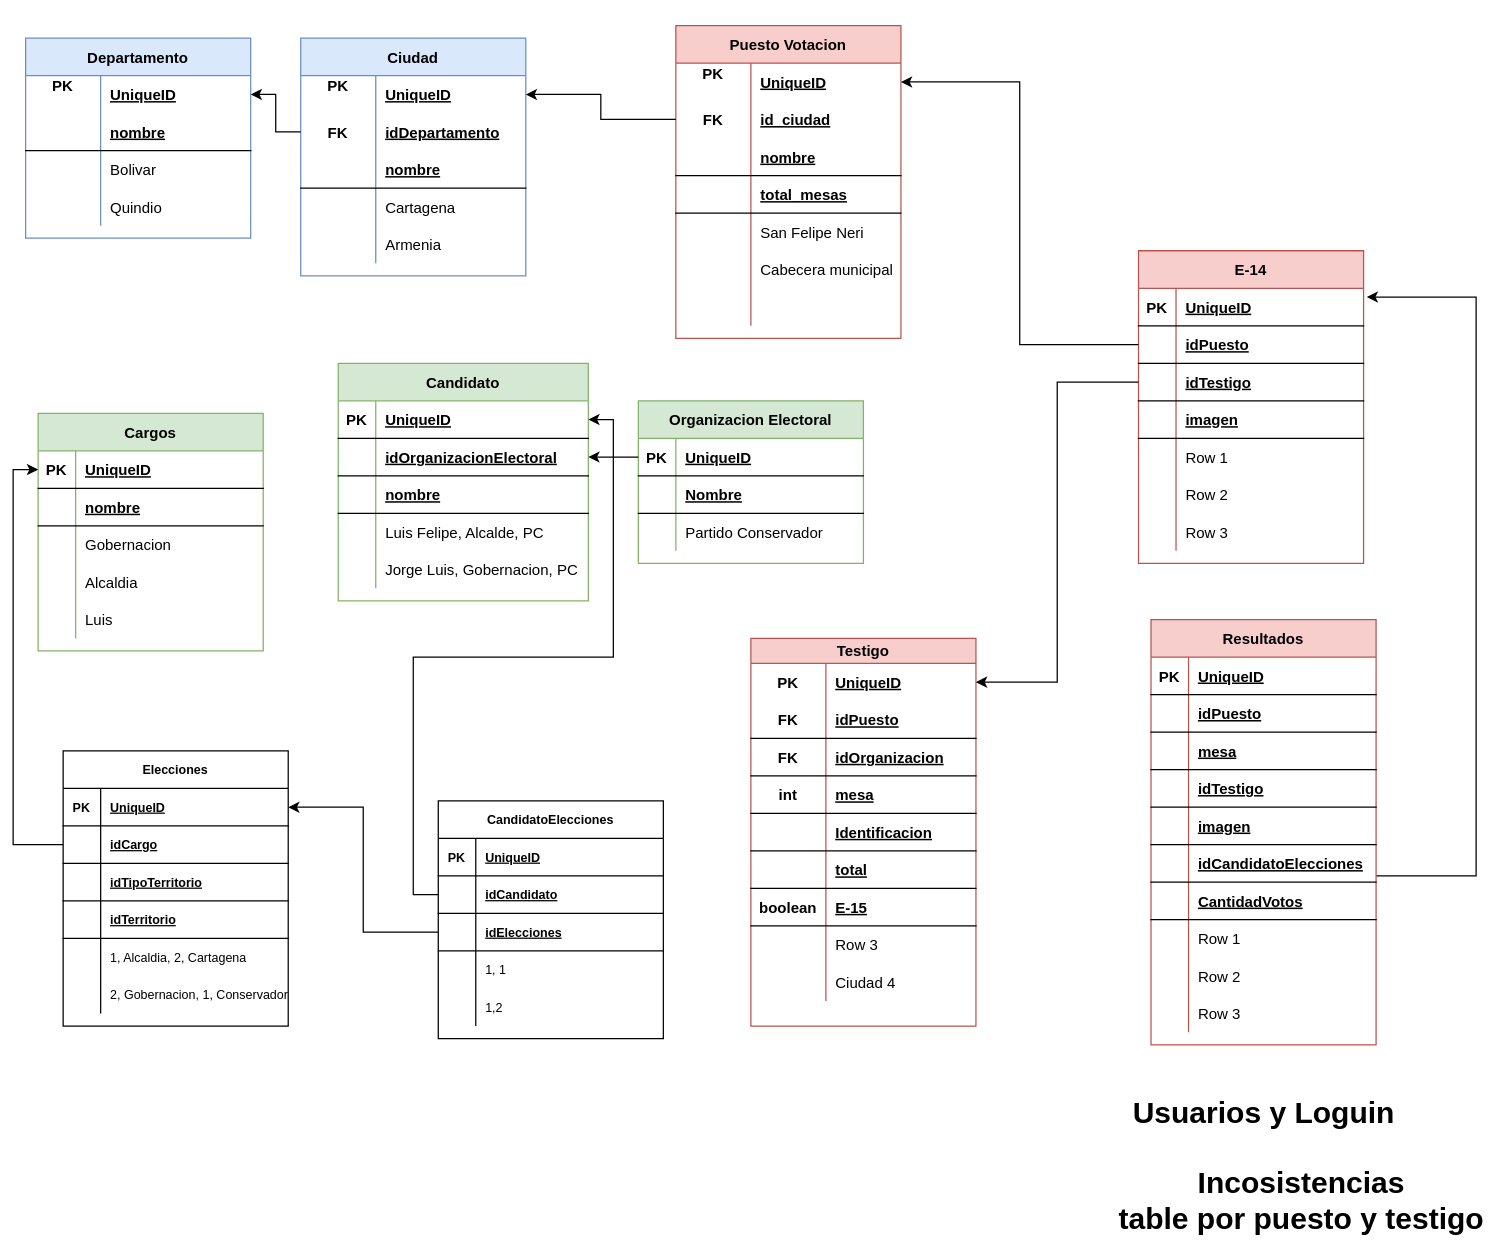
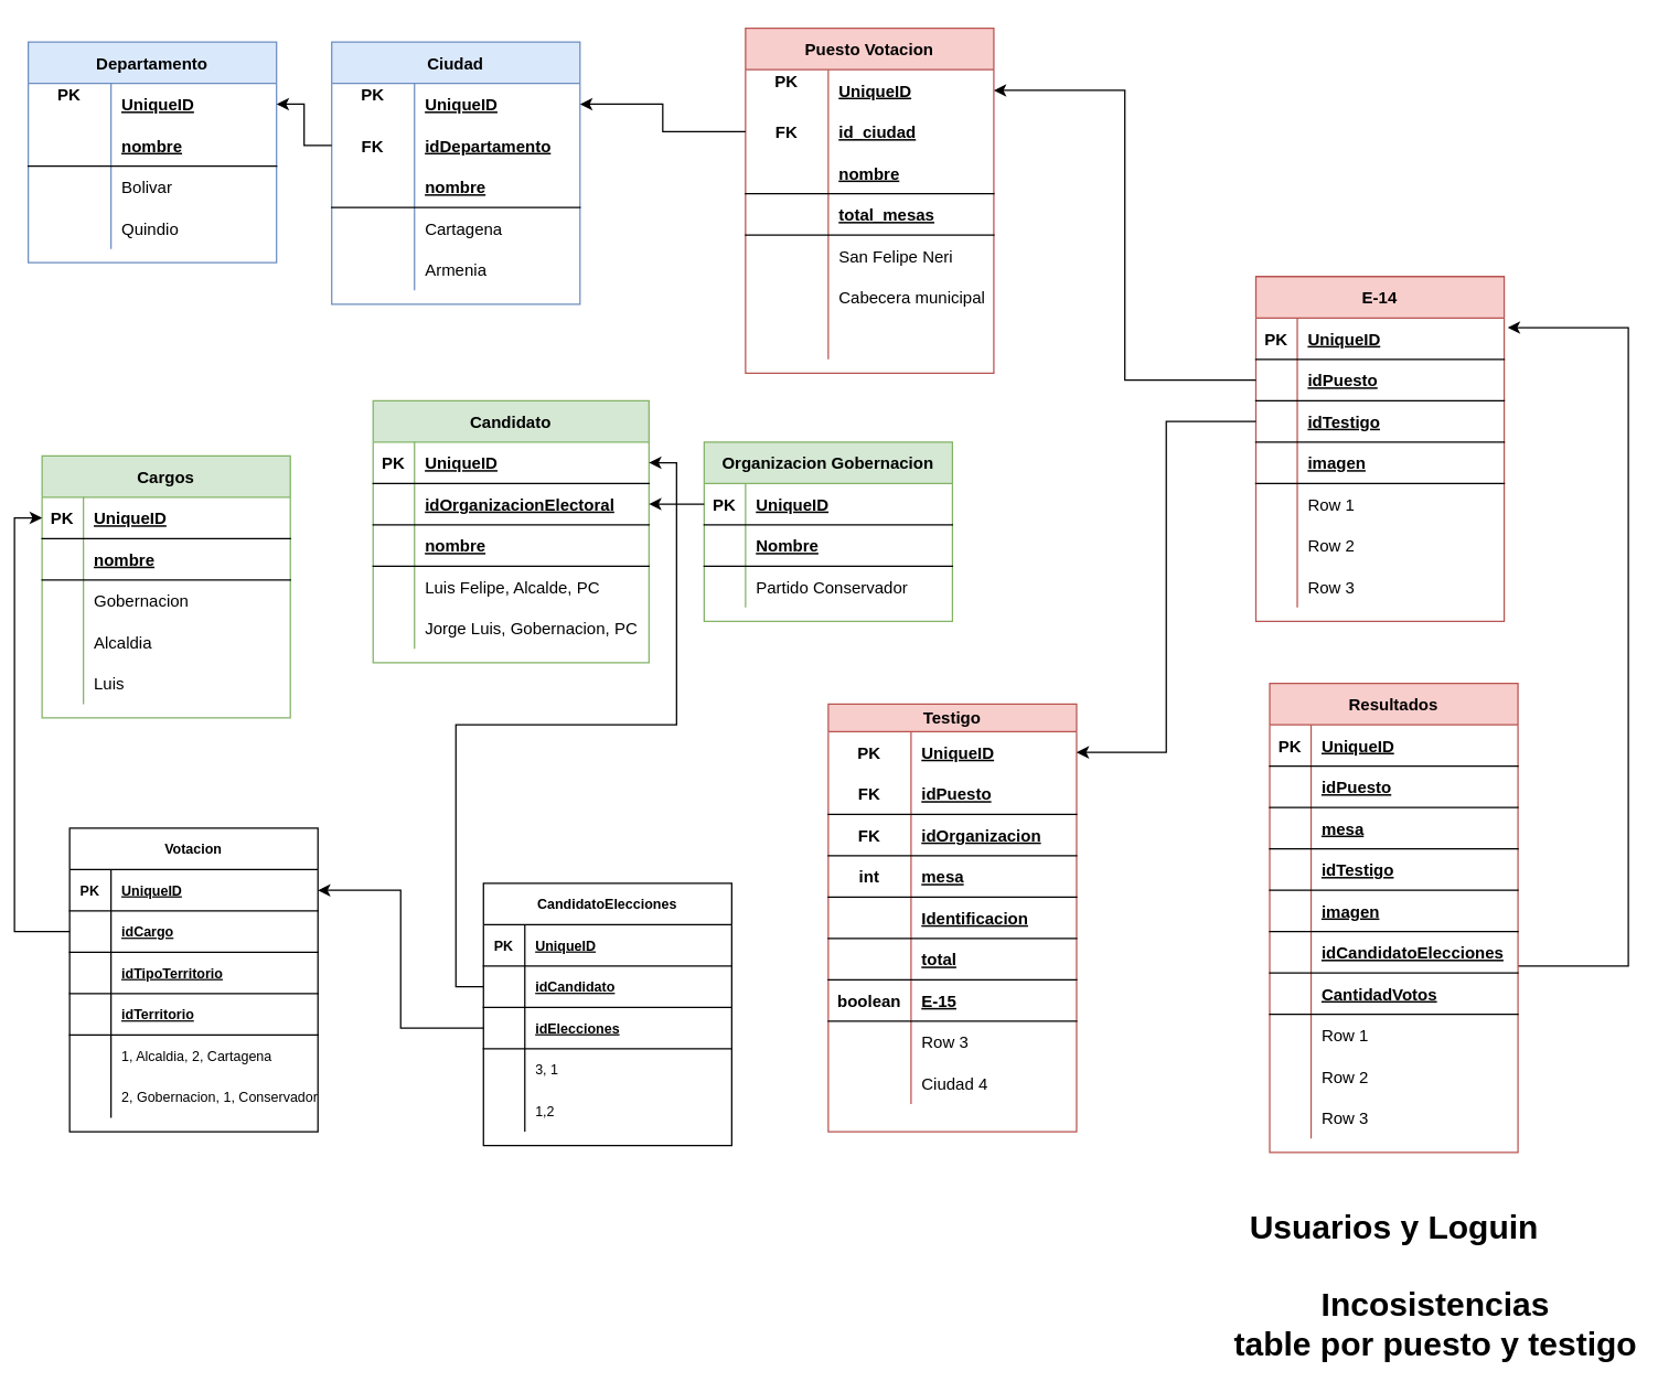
- <mxCell id="2" value="Organizacion Electoral" style="shape=table;startSize=30;container=1;collapsible=1;childLayout=tableLayout;fixedRows=1;rowLines=0;fontStyle=1;align=center;resizeLast=1;fillColor=#d5e8d4;strokeColor=#82b366;" parent="1" vertex="1"><mxGeometry x="510" y="320" width="180" height="130" as="geometry" /></mxCell>
+ <mxCell id="2" value="Organizacion Gobernacion" style="shape=table;startSize=30;container=1;collapsible=1;childLayout=tableLayout;fixedRows=1;rowLines=0;fontStyle=1;align=center;resizeLast=1;fillColor=#d5e8d4;strokeColor=#82b366;" parent="1" vertex="1"><mxGeometry x="510" y="320" width="180" height="130" as="geometry" /></mxCell>
- <mxCell id="185" value="Elecciones" style="shape=table;startSize=30;container=1;collapsible=1;childLayout=tableLayout;fixedRows=1;rowLines=0;fontStyle=1;align=center;resizeLast=1;fontSize=10;fontColor=#000000;" vertex="1" parent="1"><mxGeometry x="50" y="600" width="180" height="220.0" as="geometry" /></mxCell>
+ <mxCell id="185" value="Votacion" style="shape=table;startSize=30;container=1;collapsible=1;childLayout=tableLayout;fixedRows=1;rowLines=0;fontStyle=1;align=center;resizeLast=1;fontSize=10;fontColor=#000000;" vertex="1" parent="1"><mxGeometry x="50" y="600" width="180" height="220.0" as="geometry" /></mxCell>
- <mxCell id="216" value="1, 1" style="shape=partialRectangle;connectable=0;fillColor=none;top=0;left=0;bottom=0;right=0;align=left;spacingLeft=6;overflow=hidden;fontSize=10;fontColor=#000000;" vertex="1" parent="214"><mxGeometry x="30" width="150" height="30" as="geometry"><mxRectangle width="150" height="30" as="alternateBounds" /></mxGeometry></mxCell>
+ <mxCell id="216" value="3, 1" style="shape=partialRectangle;connectable=0;fillColor=none;top=0;left=0;bottom=0;right=0;align=left;spacingLeft=6;overflow=hidden;fontSize=10;fontColor=#000000;" vertex="1" parent="214"><mxGeometry x="30" width="150" height="30" as="geometry"><mxRectangle width="150" height="30" as="alternateBounds" /></mxGeometry></mxCell>
